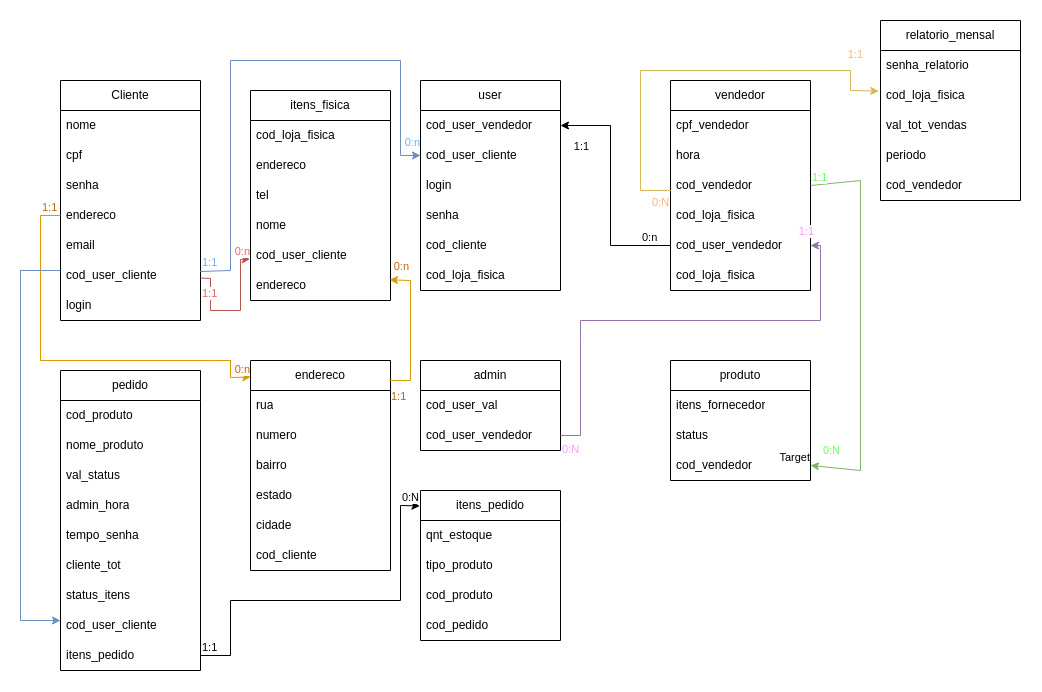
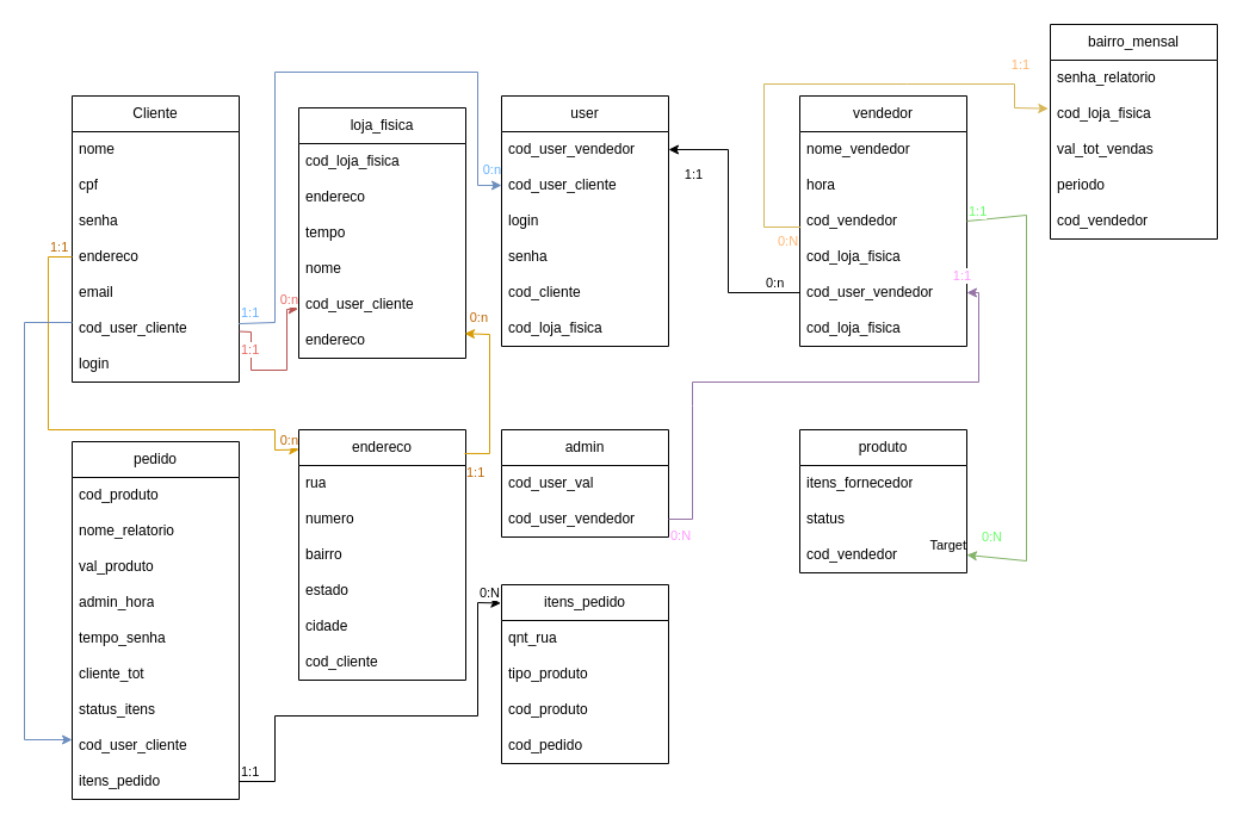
- <mxCell id="56" value="relatorio_mensal" style="swimlane;fontStyle=0;childLayout=stackLayout;horizontal=1;startSize=30;horizontalStack=0;resizeParent=1;resizeParentMax=0;resizeLast=0;collapsible=1;marginBottom=0;whiteSpace=wrap;html=1;" vertex="1" parent="1"><mxGeometry x="880" y="20" width="140" height="180" as="geometry" /></mxCell>
+ <mxCell id="56" value="bairro_mensal" style="swimlane;fontStyle=0;childLayout=stackLayout;horizontal=1;startSize=30;horizontalStack=0;resizeParent=1;resizeParentMax=0;resizeLast=0;collapsible=1;marginBottom=0;whiteSpace=wrap;html=1;" vertex="1" parent="1"><mxGeometry x="880" y="20" width="140" height="180" as="geometry" /></mxCell>
- <mxCell id="10" value="itens_fisica&lt;br&gt;" style="swimlane;fontStyle=0;childLayout=stackLayout;horizontal=1;startSize=30;horizontalStack=0;resizeParent=1;resizeParentMax=0;resizeLast=0;collapsible=1;marginBottom=0;whiteSpace=wrap;html=1;" vertex="1" parent="1"><mxGeometry x="250" y="90" width="140" height="210" as="geometry" /></mxCell>
+ <mxCell id="10" value="loja_fisica&lt;br&gt;" style="swimlane;fontStyle=0;childLayout=stackLayout;horizontal=1;startSize=30;horizontalStack=0;resizeParent=1;resizeParentMax=0;resizeLast=0;collapsible=1;marginBottom=0;whiteSpace=wrap;html=1;" vertex="1" parent="1"><mxGeometry x="250" y="90" width="140" height="210" as="geometry" /></mxCell>
- <mxCell id="25" value="cpf_vendedor" style="text;strokeColor=none;fillColor=none;align=left;verticalAlign=middle;spacingLeft=4;spacingRight=4;overflow=hidden;points=[[0,0.5],[1,0.5]];portConstraint=eastwest;rotatable=0;whiteSpace=wrap;html=1;" vertex="1" parent="24"><mxGeometry y="30" width="140" height="30" as="geometry" /></mxCell>
+ <mxCell id="25" value="nome_vendedor" style="text;strokeColor=none;fillColor=none;align=left;verticalAlign=middle;spacingLeft=4;spacingRight=4;overflow=hidden;points=[[0,0.5],[1,0.5]];portConstraint=eastwest;rotatable=0;whiteSpace=wrap;html=1;" vertex="1" parent="24"><mxGeometry y="30" width="140" height="30" as="geometry" /></mxCell>
- <mxCell id="13" value="tel" style="text;strokeColor=none;fillColor=none;align=left;verticalAlign=middle;spacingLeft=4;spacingRight=4;overflow=hidden;points=[[0,0.5],[1,0.5]];portConstraint=eastwest;rotatable=0;whiteSpace=wrap;html=1;" vertex="1" parent="10"><mxGeometry y="90" width="140" height="30" as="geometry" /></mxCell>
+ <mxCell id="13" value="tempo" style="text;strokeColor=none;fillColor=none;align=left;verticalAlign=middle;spacingLeft=4;spacingRight=4;overflow=hidden;points=[[0,0.5],[1,0.5]];portConstraint=eastwest;rotatable=0;whiteSpace=wrap;html=1;" vertex="1" parent="10"><mxGeometry y="90" width="140" height="30" as="geometry" /></mxCell>
- <mxCell id="33" value="nome_produto" style="text;strokeColor=none;fillColor=none;align=left;verticalAlign=middle;spacingLeft=4;spacingRight=4;overflow=hidden;points=[[0,0.5],[1,0.5]];portConstraint=eastwest;rotatable=0;whiteSpace=wrap;html=1;" vertex="1" parent="31"><mxGeometry y="60" width="140" height="30" as="geometry" /></mxCell>
+ <mxCell id="33" value="nome_relatorio" style="text;strokeColor=none;fillColor=none;align=left;verticalAlign=middle;spacingLeft=4;spacingRight=4;overflow=hidden;points=[[0,0.5],[1,0.5]];portConstraint=eastwest;rotatable=0;whiteSpace=wrap;html=1;" vertex="1" parent="31"><mxGeometry y="60" width="140" height="30" as="geometry" /></mxCell>
- <mxCell id="34" value="val_status" style="text;strokeColor=none;fillColor=none;align=left;verticalAlign=middle;spacingLeft=4;spacingRight=4;overflow=hidden;points=[[0,0.5],[1,0.5]];portConstraint=eastwest;rotatable=0;whiteSpace=wrap;html=1;" vertex="1" parent="31"><mxGeometry y="90" width="140" height="30" as="geometry" /></mxCell>
+ <mxCell id="34" value="val_produto" style="text;strokeColor=none;fillColor=none;align=left;verticalAlign=middle;spacingLeft=4;spacingRight=4;overflow=hidden;points=[[0,0.5],[1,0.5]];portConstraint=eastwest;rotatable=0;whiteSpace=wrap;html=1;" vertex="1" parent="31"><mxGeometry y="90" width="140" height="30" as="geometry" /></mxCell>
- <mxCell id="49" value="qnt_estoque" style="text;strokeColor=none;fillColor=none;align=left;verticalAlign=middle;spacingLeft=4;spacingRight=4;overflow=hidden;points=[[0,0.5],[1,0.5]];portConstraint=eastwest;rotatable=0;whiteSpace=wrap;html=1;" vertex="1" parent="48"><mxGeometry y="30" width="140" height="30" as="geometry" /></mxCell>
+ <mxCell id="49" value="qnt_rua" style="text;strokeColor=none;fillColor=none;align=left;verticalAlign=middle;spacingLeft=4;spacingRight=4;overflow=hidden;points=[[0,0.5],[1,0.5]];portConstraint=eastwest;rotatable=0;whiteSpace=wrap;html=1;" vertex="1" parent="48"><mxGeometry y="30" width="140" height="30" as="geometry" /></mxCell>
